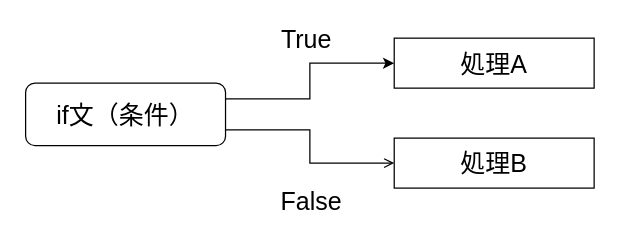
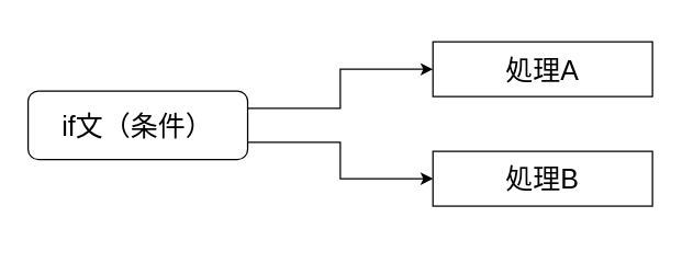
- <mxCell id="7" value="True" style="text;html=1;strokeColor=none;fillColor=none;align=center;verticalAlign=middle;whiteSpace=wrap;rounded=0;fontSize=20;" vertex="1" parent="1"><mxGeometry x="225" y="20" width="40" height="20" as="geometry" /></mxCell>
- <mxCell id="3" style="edgeStyle=orthogonalEdgeStyle;rounded=0;orthogonalLoop=1;jettySize=auto;html=1;exitX=1;exitY=0.75;exitDx=0;exitDy=0;entryX=0;entryY=0.5;entryDx=0;entryDy=0;fontSize=20;endArrow=open;" edge="1" parent="1" source="4" target="6"><mxGeometry relative="1" as="geometry" /></mxCell>
+ <mxCell id="3" style="edgeStyle=orthogonalEdgeStyle;rounded=0;orthogonalLoop=1;jettySize=auto;html=1;exitX=1;exitY=0.75;exitDx=0;exitDy=0;entryX=0;entryY=0.5;entryDx=0;entryDy=0;fontSize=20;" edge="1" parent="1" source="4" target="6"><mxGeometry relative="1" as="geometry" /></mxCell>
- <mxCell id="8" value="False" style="text;html=1;strokeColor=none;fillColor=none;align=center;verticalAlign=middle;whiteSpace=wrap;rounded=0;fontSize=20;" vertex="1" parent="1"><mxGeometry x="229" y="150" width="40" height="20" as="geometry" /></mxCell>
